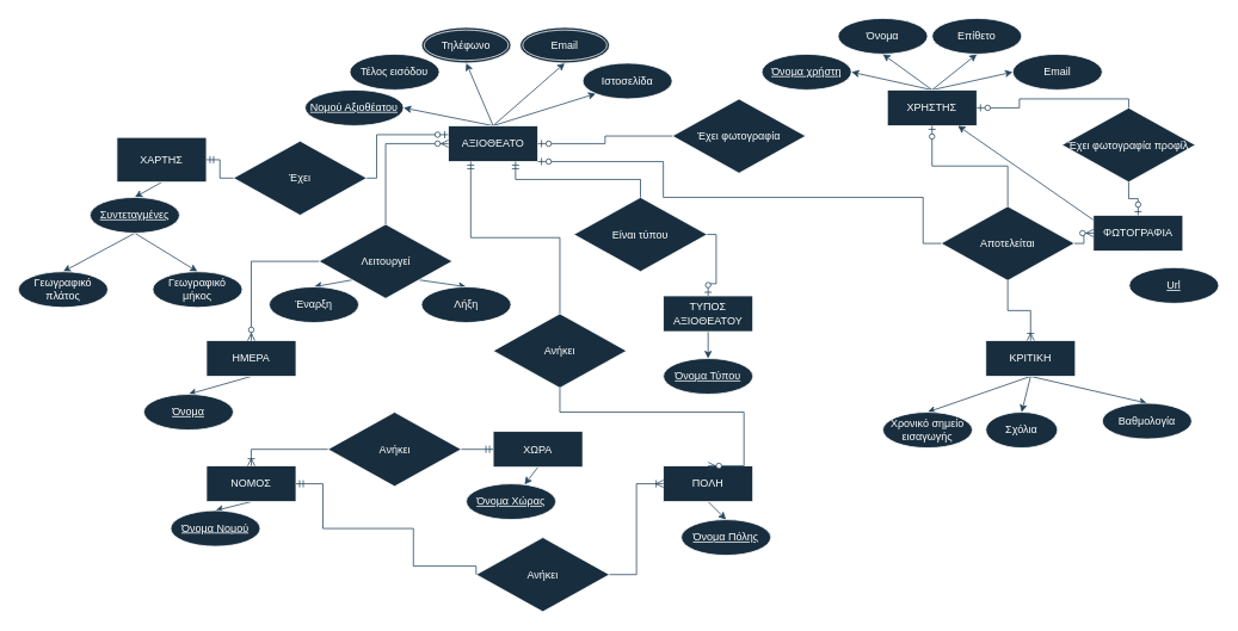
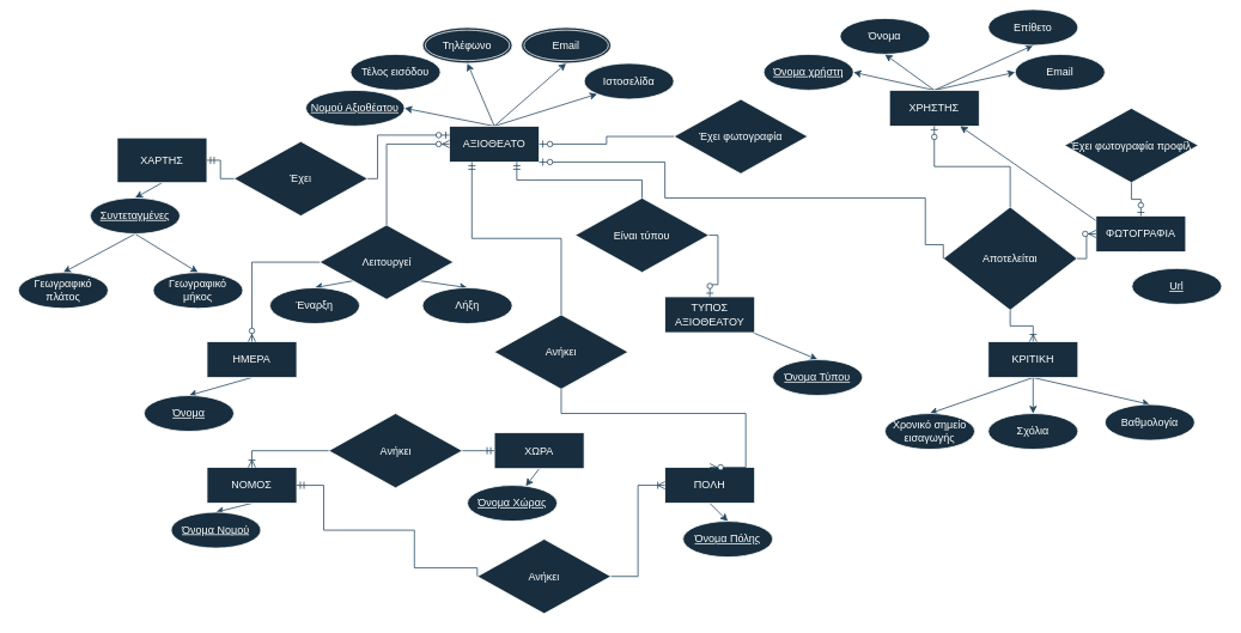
- <mxCell id="41" value="Επίθετο" style="ellipse;whiteSpace=wrap;html=1;align=center;labelBackgroundColor=none;fillColor=#182E3E;strokeColor=#FFFFFF;fontColor=#FFFFFF;" parent="1" vertex="1"><mxGeometry x="1040" y="20" width="100" height="40" as="geometry" /></mxCell>
+ <mxCell id="41" value="Επίθετο" style="ellipse;whiteSpace=wrap;html=1;align=center;labelBackgroundColor=none;fillColor=#182E3E;strokeColor=#FFFFFF;fontColor=#FFFFFF;" parent="1" vertex="1"><mxGeometry x="1100" y="10" width="100" height="40" as="geometry" /></mxCell>
- <mxCell id="60" value="" style="edgeStyle=orthogonalEdgeStyle;fontSize=12;html=1;endArrow=ERzeroToOne;endFill=1;rounded=0;entryX=1;entryY=0.5;entryDx=0;entryDy=0;exitX=0.5;exitY=0;exitDx=0;exitDy=0;labelBackgroundColor=none;strokeColor=#23445D;fontColor=default;" parent="1" source="45" target="22" edge="1"><mxGeometry width="100" height="100" relative="1" as="geometry"><mxPoint x="1120" y="260" as="sourcePoint" /><mxPoint x="1050" y="150" as="targetPoint" /></mxGeometry></mxCell>
- <mxCell id="53" value="Αποτελείται" style="shape=rhombus;perimeter=rhombusPerimeter;whiteSpace=wrap;html=1;align=center;labelBackgroundColor=none;fillColor=#182E3E;strokeColor=#FFFFFF;fontColor=#FFFFFF;" parent="1" vertex="1"><mxGeometry x="1050" y="230" width="149" height="83" as="geometry" /></mxCell>
+ <mxCell id="53" value="Αποτελείται" style="shape=rhombus;perimeter=rhombusPerimeter;whiteSpace=wrap;html=1;align=center;labelBackgroundColor=none;fillColor=#182E3E;strokeColor=#FFFFFF;fontColor=#FFFFFF;" parent="1" vertex="1"><mxGeometry x="1050" y="230" width="149" height="115" as="geometry" /></mxCell>
- <mxCell id="33" value="Όνομα Τύπου" style="ellipse;whiteSpace=wrap;html=1;align=center;fontStyle=4;labelBackgroundColor=none;fillColor=#182E3E;strokeColor=#FFFFFF;fontColor=#FFFFFF;" parent="1" vertex="1"><mxGeometry x="740" y="400" width="100" height="40" as="geometry" /></mxCell>
+ <mxCell id="33" value="Όνομα Τύπου" style="ellipse;whiteSpace=wrap;html=1;align=center;fontStyle=4;labelBackgroundColor=none;fillColor=#182E3E;strokeColor=#FFFFFF;fontColor=#FFFFFF;" parent="1" vertex="1"><mxGeometry x="860" y="400" width="100" height="40" as="geometry" /></mxCell>
- <mxCell id="38" value="Σχόλια" style="ellipse;whiteSpace=wrap;html=1;align=center;labelBackgroundColor=none;fillColor=#182E3E;strokeColor=#FFFFFF;fontColor=#FFFFFF;" parent="1" vertex="1"><mxGeometry x="1100" y="460" width="80" height="40" as="geometry" /></mxCell>
+ <mxCell id="38" value="Σχόλια" style="ellipse;whiteSpace=wrap;html=1;align=center;labelBackgroundColor=none;fillColor=#182E3E;strokeColor=#FFFFFF;fontColor=#FFFFFF;" parent="1" vertex="1"><mxGeometry x="1100" y="460" width="100" height="40" as="geometry" /></mxCell>
